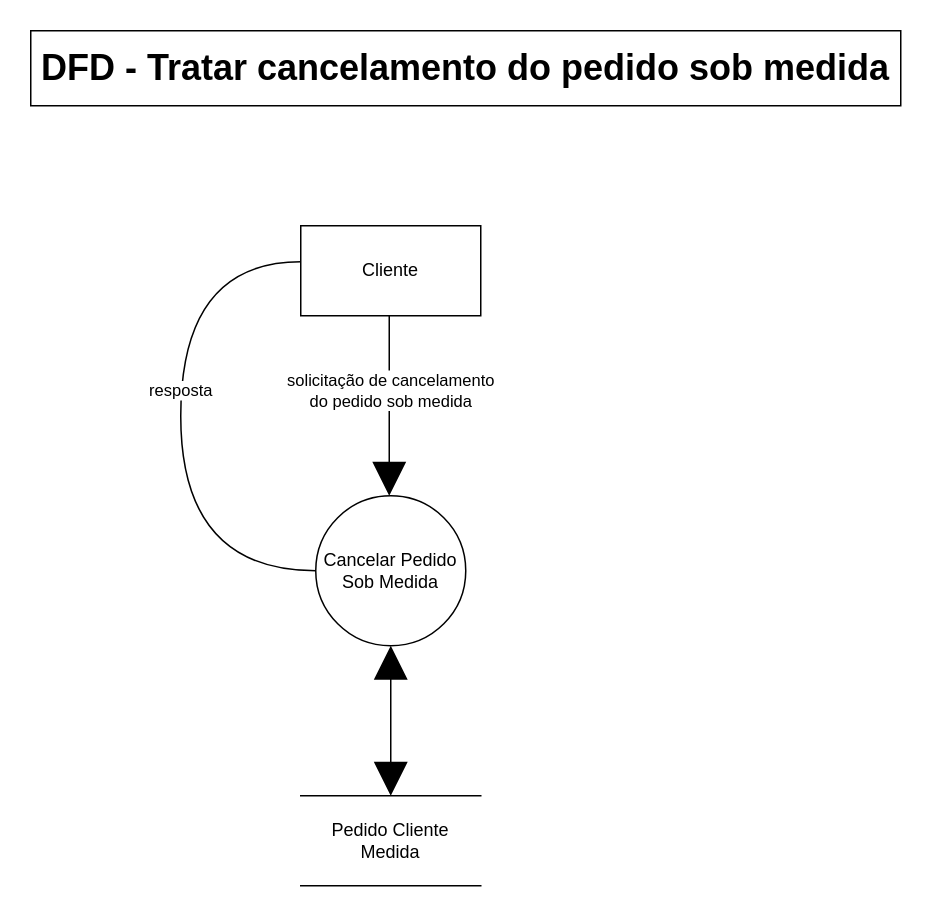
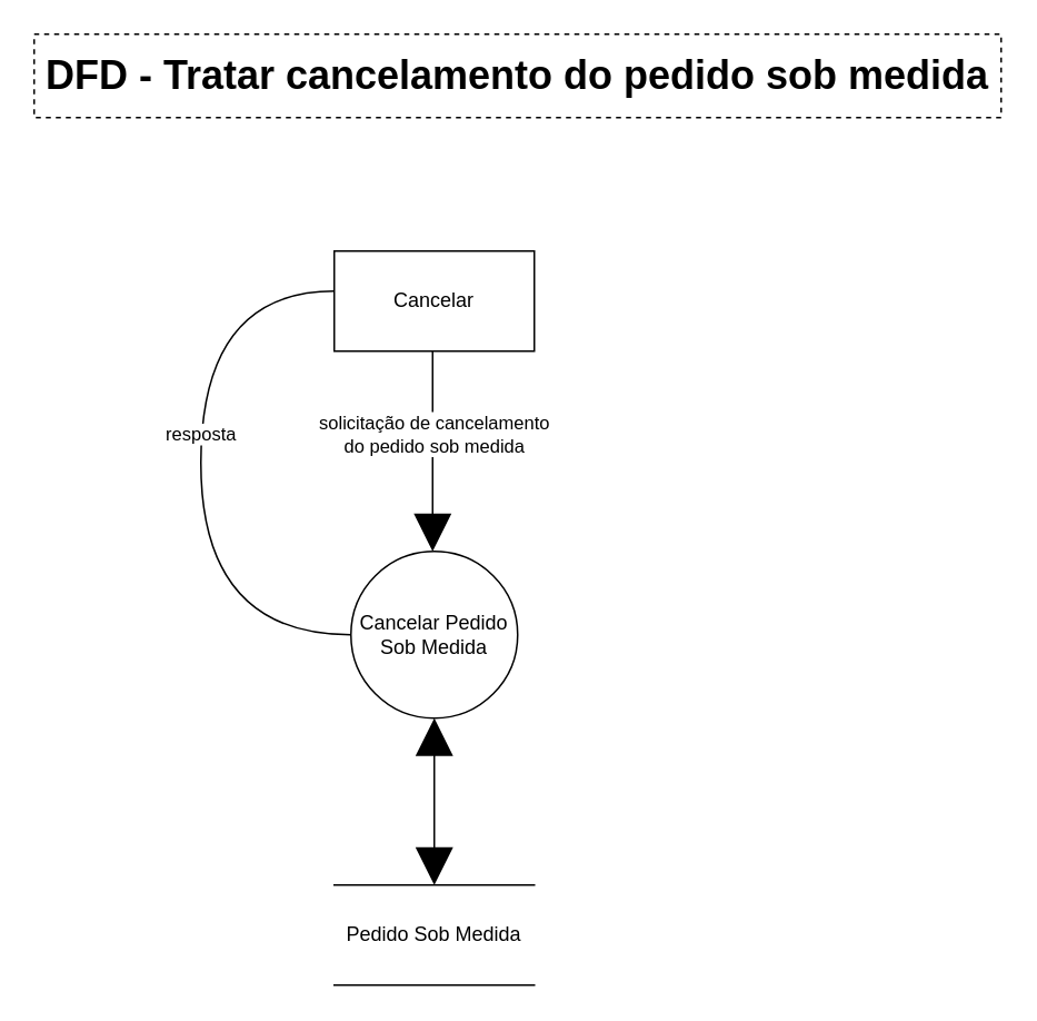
- <mxCell id="2" value="&lt;span style=&quot;font-size: 24px ; font-weight: 700&quot;&gt;DFD -&amp;nbsp;Tratar cancelamento do pedido sob medida&lt;/span&gt;" style="rounded=0;whiteSpace=wrap;html=1;" parent="1" vertex="1"><mxGeometry x="20" y="20" width="580" height="50" as="geometry" /></mxCell>
+ <mxCell id="2" value="&lt;span style=&quot;font-size: 24px ; font-weight: 700&quot;&gt;DFD -&amp;nbsp;Tratar cancelamento do pedido sob medida&lt;/span&gt;" style="rounded=0;whiteSpace=wrap;html=1;dashed=1;" parent="1" vertex="1"><mxGeometry x="20" y="20" width="580" height="50" as="geometry" /></mxCell>
- <mxCell id="10" value="Cliente" style="rounded=0;whiteSpace=wrap;html=1;" parent="1" vertex="1"><mxGeometry x="200" y="150" width="120" height="60" as="geometry" /></mxCell>
+ <mxCell id="10" value="Cancelar" style="rounded=0;whiteSpace=wrap;html=1;" parent="1" vertex="1"><mxGeometry x="200" y="150" width="120" height="60" as="geometry" /></mxCell>
- <mxCell id="7" value="Pedido Cliente Medida" style="shape=partialRectangle;whiteSpace=wrap;html=1;left=0;right=0;fillColor=none;" parent="1" vertex="1"><mxGeometry x="200" y="530" width="120" height="60" as="geometry" /></mxCell>
+ <mxCell id="7" value="Pedido Sob Medida" style="shape=partialRectangle;whiteSpace=wrap;html=1;left=0;right=0;fillColor=none;" parent="1" vertex="1"><mxGeometry x="200" y="530" width="120" height="60" as="geometry" /></mxCell>
